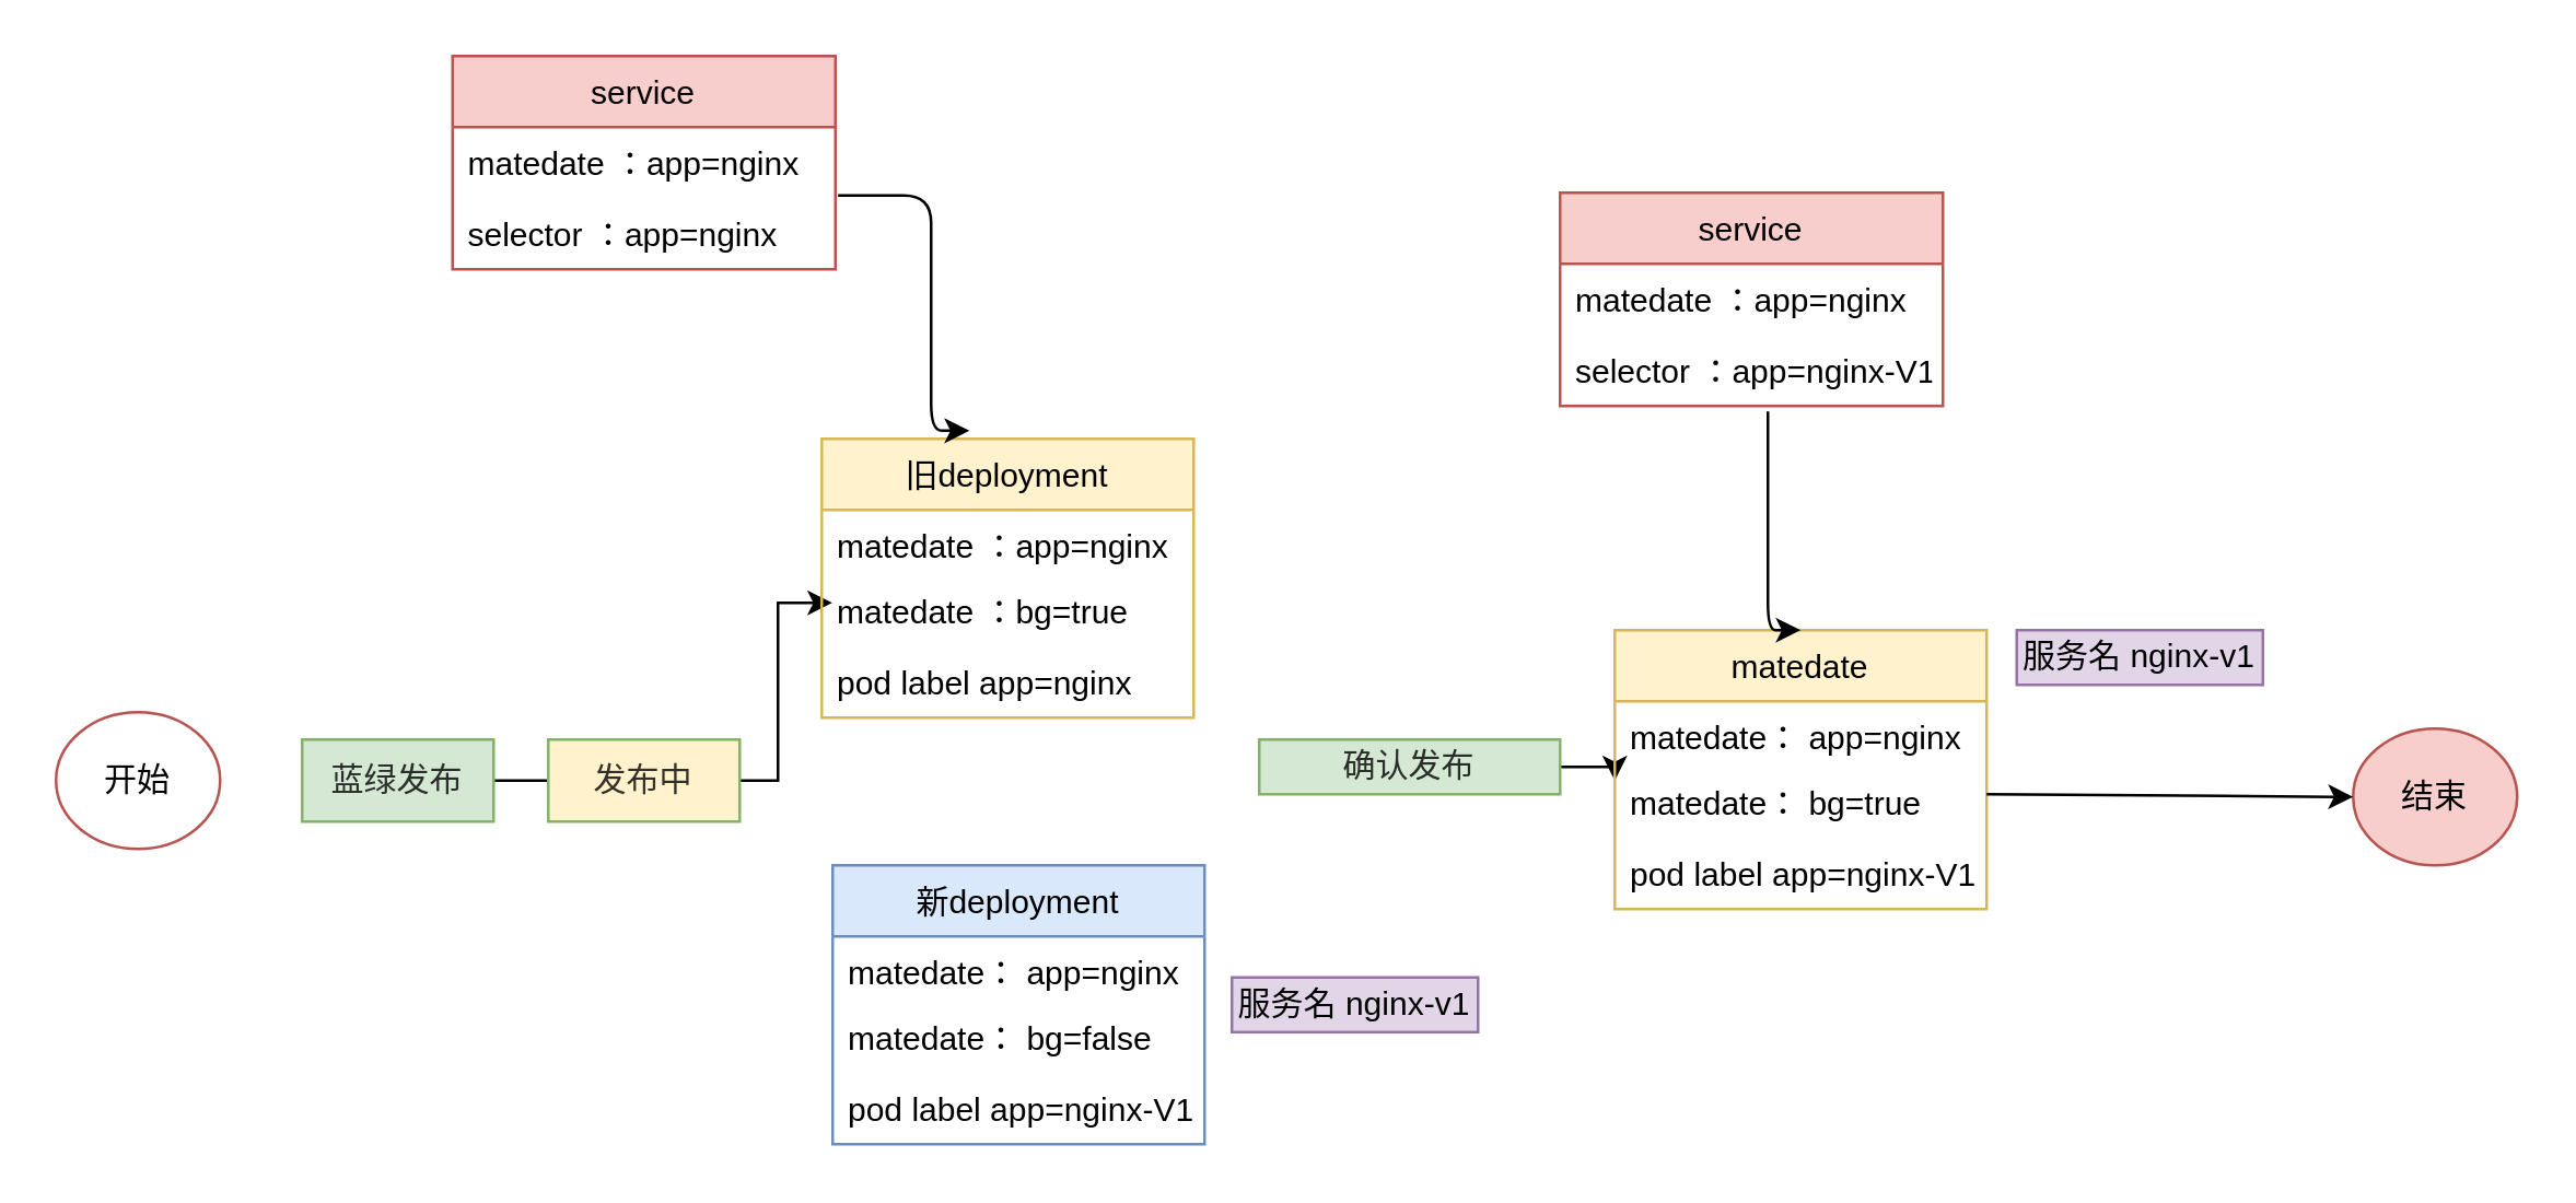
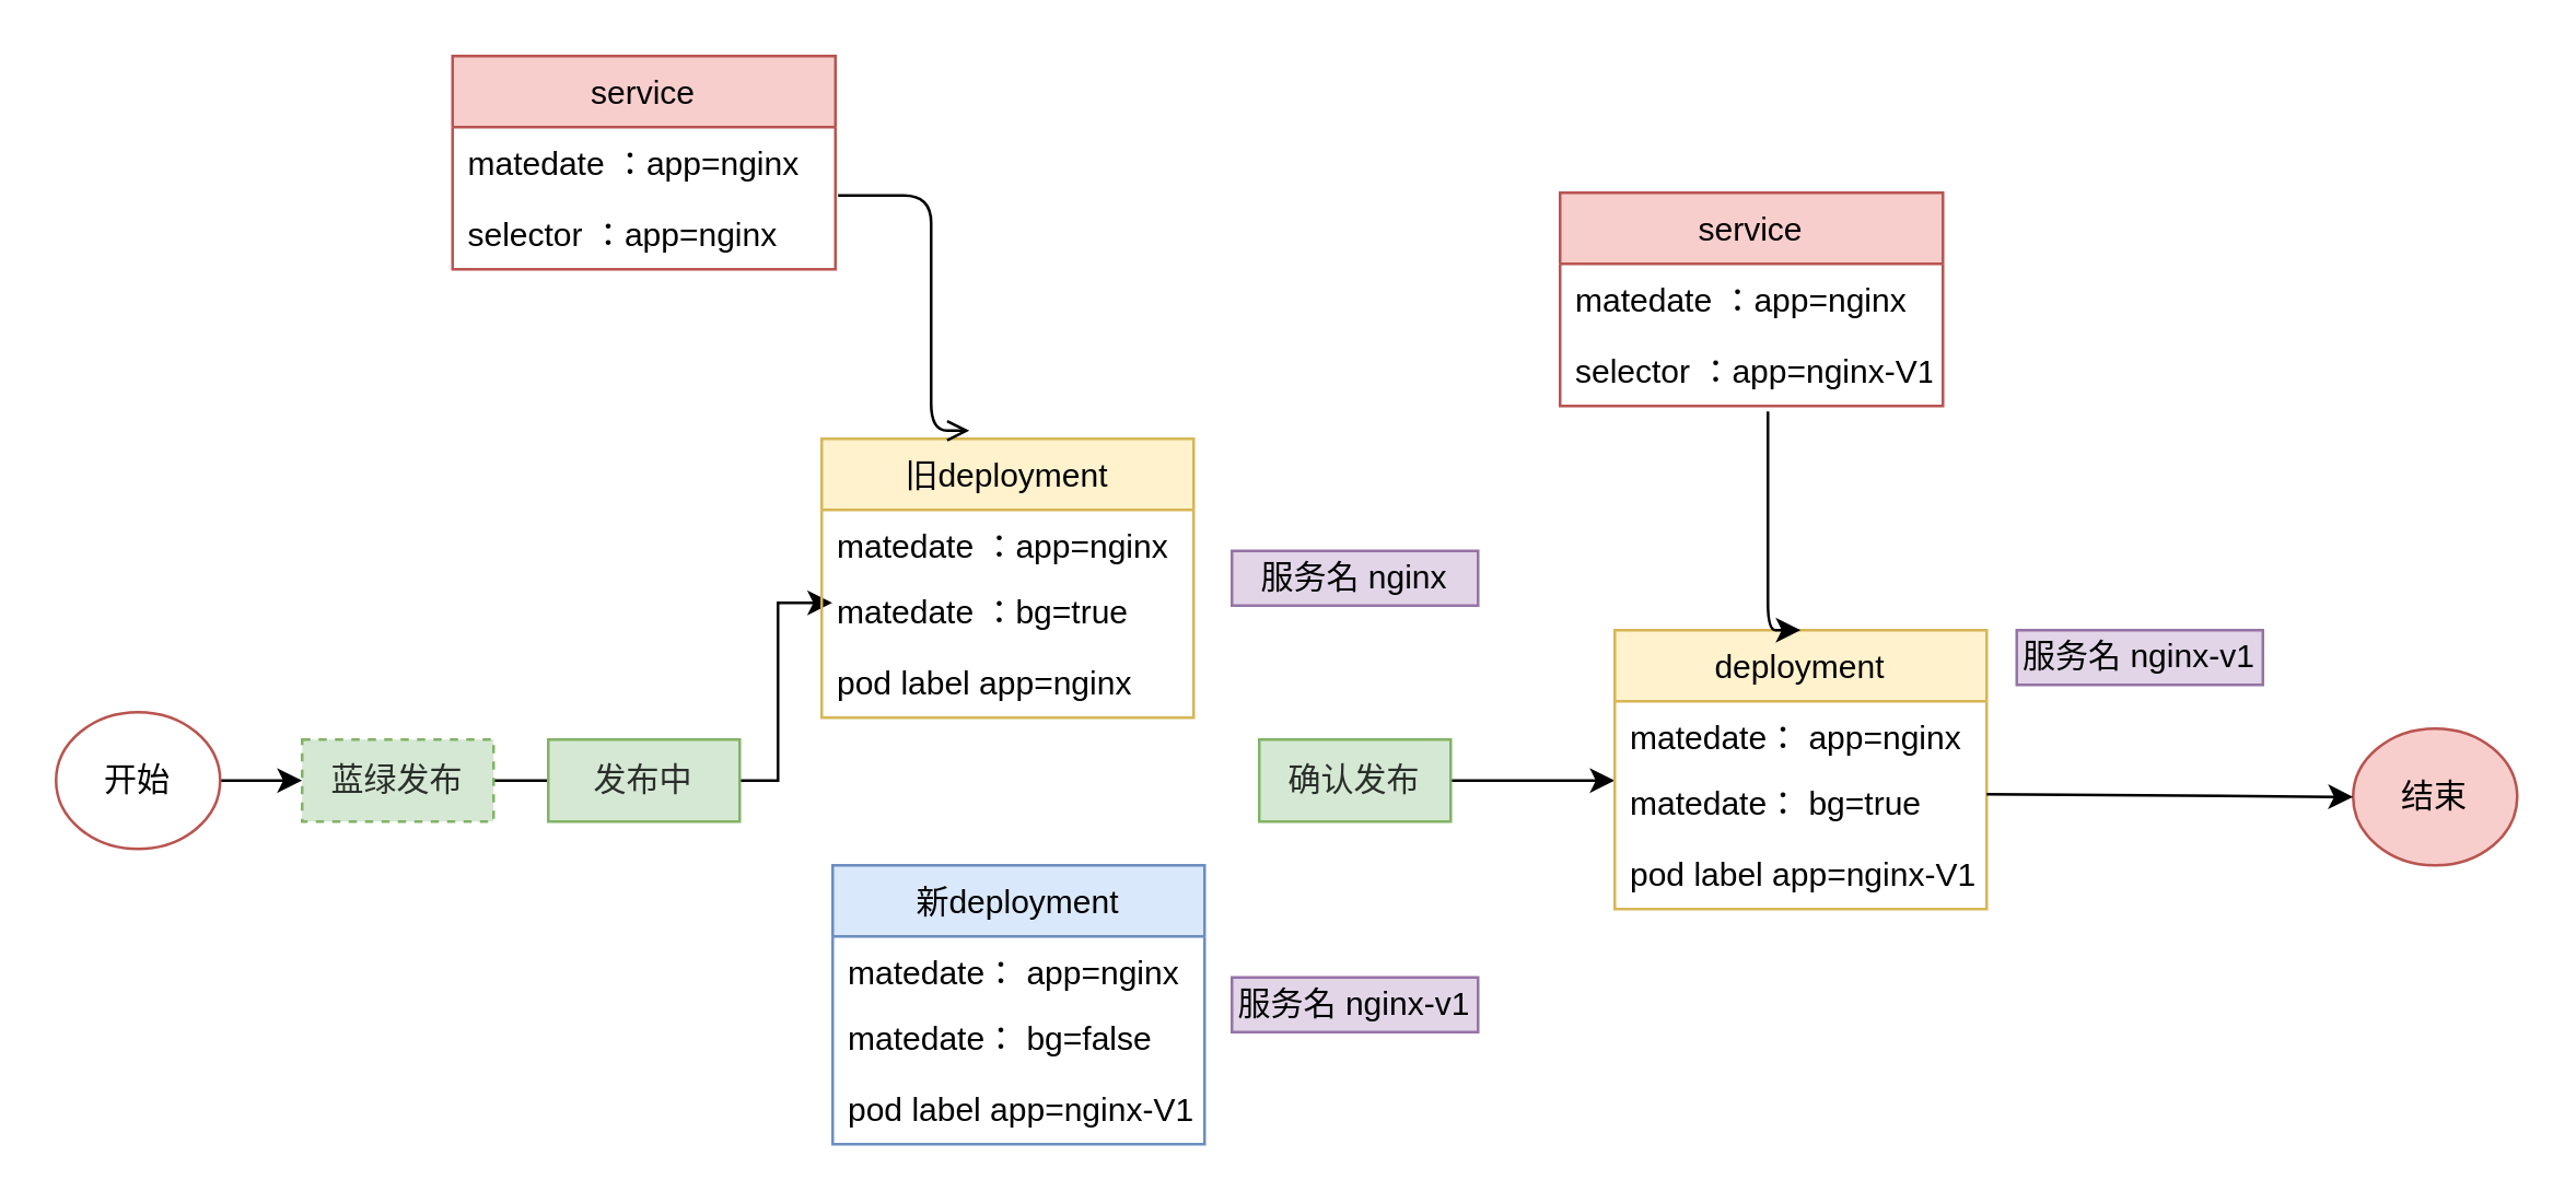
- <mxCell id="21" value="" style="edgeStyle=elbowEdgeStyle;elbow=horizontal;endArrow=classic;html=1;exitX=1.007;exitY=-0.038;exitDx=0;exitDy=0;exitPerimeter=0;entryX=0.397;entryY=-0.029;entryDx=0;entryDy=0;entryPerimeter=0;" parent="1" source="16" target="17" edge="1"><mxGeometry width="50" height="50" relative="1" as="geometry"><mxPoint x="410" y="100" as="sourcePoint" /><mxPoint x="460" y="50" as="targetPoint" /><Array as="points"><mxPoint x="340" y="157" /></Array></mxGeometry></mxCell>
+ <mxCell id="21" value="" style="edgeStyle=elbowEdgeStyle;elbow=horizontal;endArrow=open;html=1;exitX=1.007;exitY=-0.038;exitDx=0;exitDy=0;exitPerimeter=0;entryX=0.397;entryY=-0.029;entryDx=0;entryDy=0;entryPerimeter=0;" parent="1" source="16" target="17" edge="1"><mxGeometry width="50" height="50" relative="1" as="geometry"><mxPoint x="410" y="100" as="sourcePoint" /><mxPoint x="460" y="50" as="targetPoint" /><Array as="points"><mxPoint x="340" y="157" /></Array></mxGeometry></mxCell>
+ <mxCell id="22" value="服务名 nginx" style="text;html=1;strokeColor=#9673a6;fillColor=#e1d5e7;align=center;verticalAlign=middle;whiteSpace=wrap;rounded=0;" parent="1" vertex="1"><mxGeometry x="450" y="201" width="90" height="20" as="geometry" /></mxCell>
- <mxCell id="24" value="matedate" style="swimlane;fontStyle=0;childLayout=stackLayout;horizontal=1;startSize=26;fillColor=#fff2cc;horizontalStack=0;resizeParent=1;resizeParentMax=0;resizeLast=0;collapsible=1;marginBottom=0;strokeColor=#d6b656;" parent="1" vertex="1"><mxGeometry x="590" y="230" width="136" height="102" as="geometry" /></mxCell>
+ <mxCell id="24" value="deployment" style="swimlane;fontStyle=0;childLayout=stackLayout;horizontal=1;startSize=26;fillColor=#fff2cc;horizontalStack=0;resizeParent=1;resizeParentMax=0;resizeLast=0;collapsible=1;marginBottom=0;strokeColor=#d6b656;" parent="1" vertex="1"><mxGeometry x="590" y="230" width="136" height="102" as="geometry" /></mxCell>
- <mxCell id="9" value="确认发布" style="rounded=0;whiteSpace=wrap;html=1;textOpacity=80;fillColor=#d5e8d4;strokeColor=#82b366;" parent="1" vertex="1"><mxGeometry x="460" y="270" width="110" height="20" as="geometry" /></mxCell>
+ <mxCell id="9" value="确认发布" style="rounded=0;whiteSpace=wrap;html=1;textOpacity=80;fillColor=#d5e8d4;strokeColor=#82b366;" parent="1" vertex="1"><mxGeometry x="460" y="270" width="70" height="30" as="geometry" /></mxCell>
+ <mxCell id="2" style="edgeStyle=orthogonalEdgeStyle;rounded=0;orthogonalLoop=1;jettySize=auto;html=1;exitX=1;exitY=0.5;exitDx=0;exitDy=0;" parent="1" source="3" target="5" edge="1"><mxGeometry relative="1" as="geometry"><mxPoint x="110" y="285.143" as="targetPoint" /></mxGeometry></mxCell>
- <mxCell id="5" value="蓝绿发布" style="rounded=0;whiteSpace=wrap;html=1;textOpacity=80;fillColor=#d5e8d4;strokeColor=#82b366;" parent="1" vertex="1"><mxGeometry x="110" y="270" width="70" height="30" as="geometry" /></mxCell>
+ <mxCell id="5" value="蓝绿发布" style="rounded=0;whiteSpace=wrap;html=1;textOpacity=80;fillColor=#d5e8d4;strokeColor=#82b366;dashed=1;" parent="1" vertex="1"><mxGeometry x="110" y="270" width="70" height="30" as="geometry" /></mxCell>
- <mxCell id="7" value="发布中" style="rounded=0;whiteSpace=wrap;html=1;textOpacity=80;fillColor=#fff2cc;strokeColor=#82b366;" parent="1" vertex="1"><mxGeometry x="200" y="270" width="70" height="30" as="geometry" /></mxCell>
+ <mxCell id="7" value="发布中" style="rounded=0;whiteSpace=wrap;html=1;textOpacity=80;fillColor=#d5e8d4;strokeColor=#82b366;" parent="1" vertex="1"><mxGeometry x="200" y="270" width="70" height="30" as="geometry" /></mxCell>
